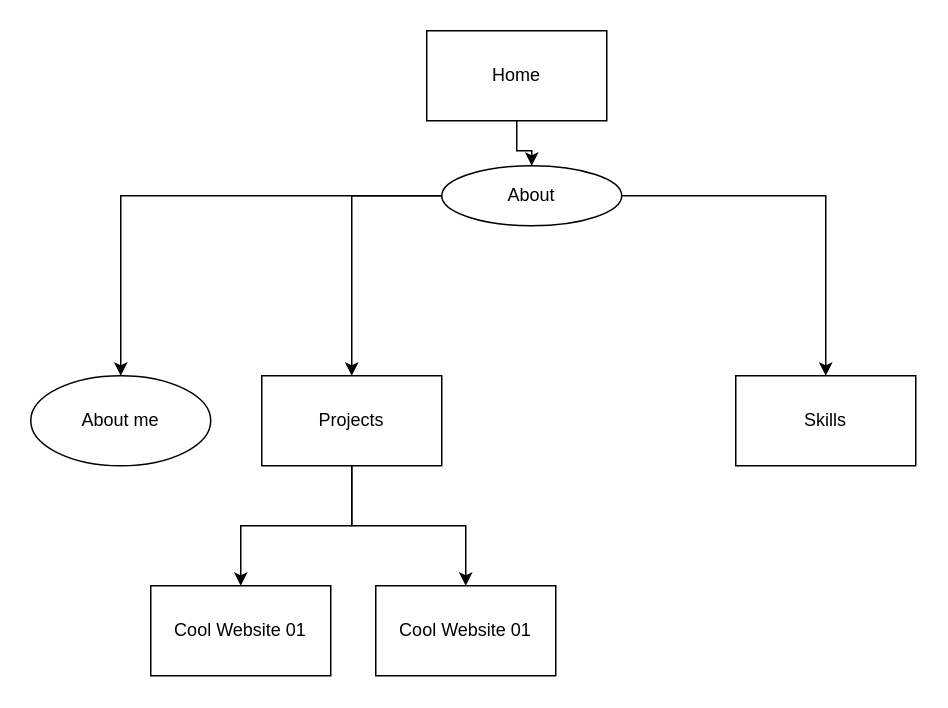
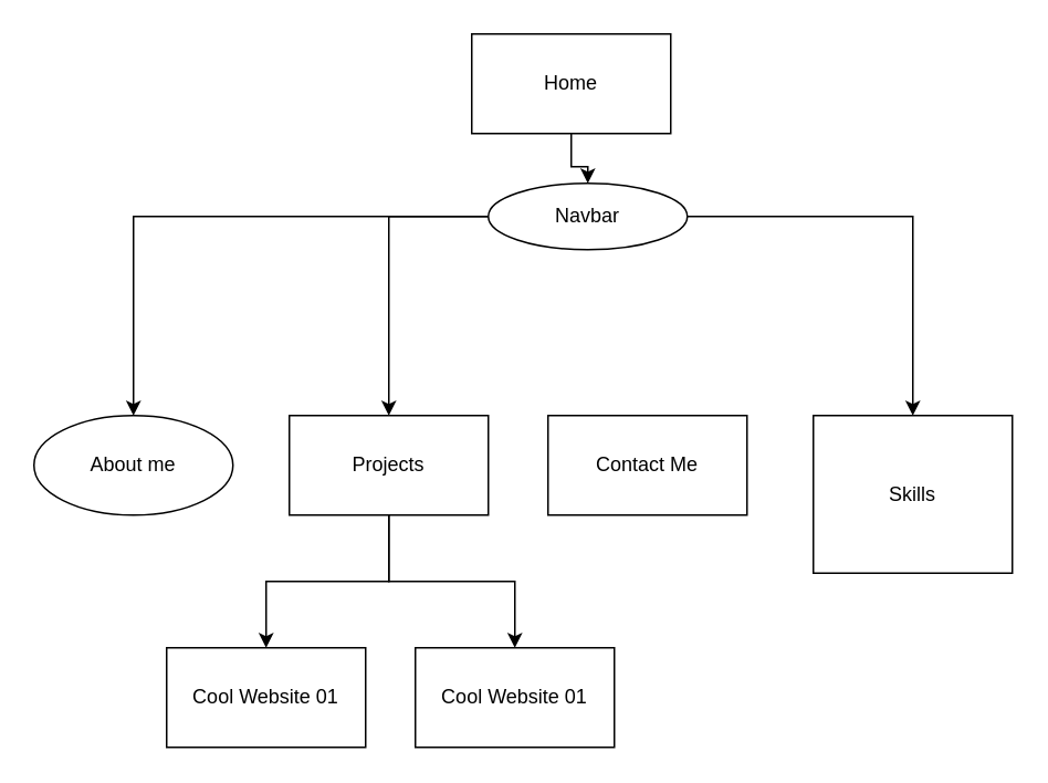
- <mxCell id="13" value="About" style="ellipse;whiteSpace=wrap;html=1;" vertex="1" parent="1"><mxGeometry x="294" y="110" width="120" height="40" as="geometry" /></mxCell>
+ <mxCell id="13" value="Navbar" style="ellipse;whiteSpace=wrap;html=1;" vertex="1" parent="1"><mxGeometry x="294" y="110" width="120" height="40" as="geometry" /></mxCell>
+ <mxCell id="8" value="Contact Me" style="rounded=0;whiteSpace=wrap;html=1;" vertex="1" parent="1"><mxGeometry x="330" y="250" width="120" height="60" as="geometry" /></mxCell>
- <mxCell id="9" value="Skills" style="rounded=0;whiteSpace=wrap;html=1;" vertex="1" parent="1"><mxGeometry x="490" y="250" width="120" height="60" as="geometry" /></mxCell>
+ <mxCell id="9" value="Skills" style="rounded=0;whiteSpace=wrap;html=1;" vertex="1" parent="1"><mxGeometry x="490" y="250" width="120" height="95" as="geometry" /></mxCell>
